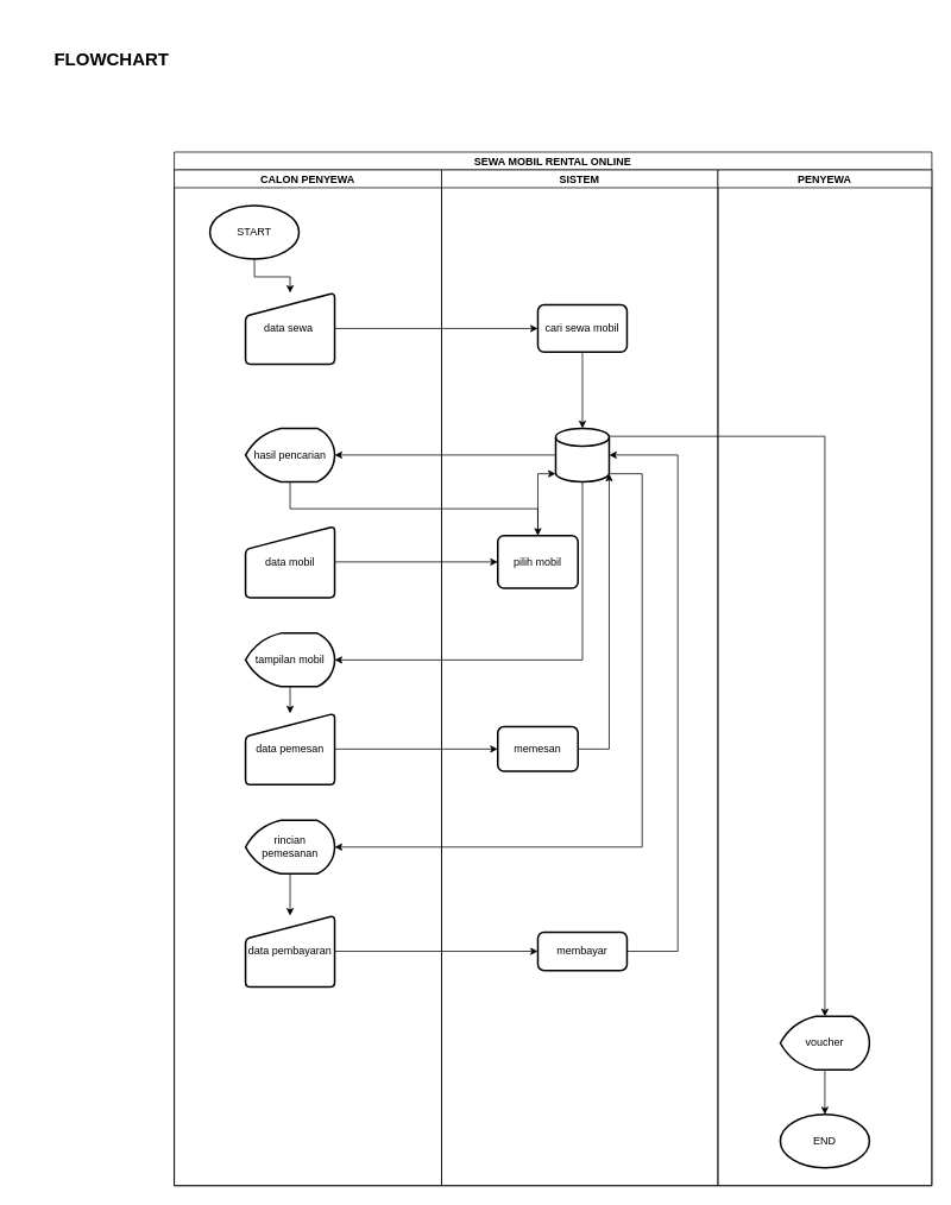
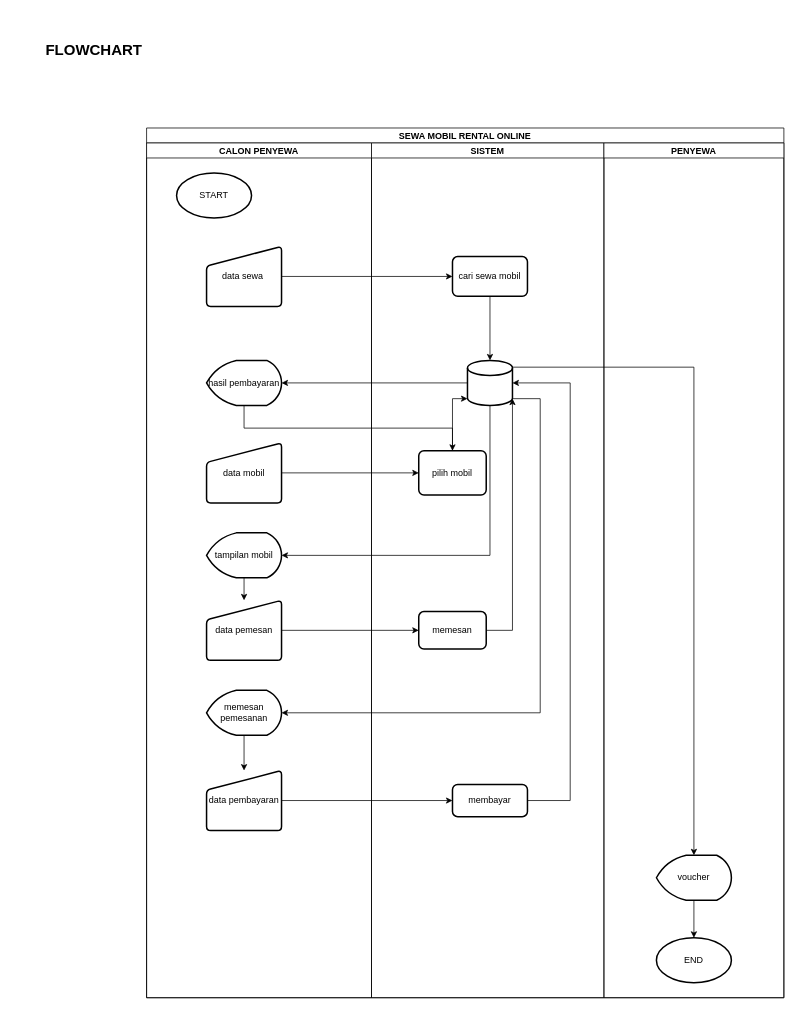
- <mxCell id="5" style="edgeStyle=orthogonalEdgeStyle;rounded=0;orthogonalLoop=1;jettySize=auto;html=1;exitX=0.5;exitY=1;exitDx=0;exitDy=0;exitPerimeter=0;entryX=0.5;entryY=0;entryDx=0;entryDy=0;" parent="4" source="6" target="7" edge="1"><mxGeometry relative="1" as="geometry" /></mxCell>
- <mxCell id="9" value="hasil pencarian" style="strokeWidth=2;html=1;shape=mxgraph.flowchart.display;whiteSpace=wrap;" parent="4" vertex="1"><mxGeometry x="80" y="290" width="100" height="60" as="geometry" /></mxCell>
+ <mxCell id="9" value="hasil pembayaran" style="strokeWidth=2;html=1;shape=mxgraph.flowchart.display;whiteSpace=wrap;" parent="4" vertex="1"><mxGeometry x="80" y="290" width="100" height="60" as="geometry" /></mxCell>
- <mxCell id="15" value="rincian pemesanan" style="strokeWidth=2;html=1;shape=mxgraph.flowchart.display;whiteSpace=wrap;" parent="4" vertex="1"><mxGeometry x="80" y="730" width="100" height="60" as="geometry" /></mxCell>
+ <mxCell id="15" value="memesan pemesanan" style="strokeWidth=2;html=1;shape=mxgraph.flowchart.display;whiteSpace=wrap;" parent="4" vertex="1"><mxGeometry x="80" y="730" width="100" height="60" as="geometry" /></mxCell>
